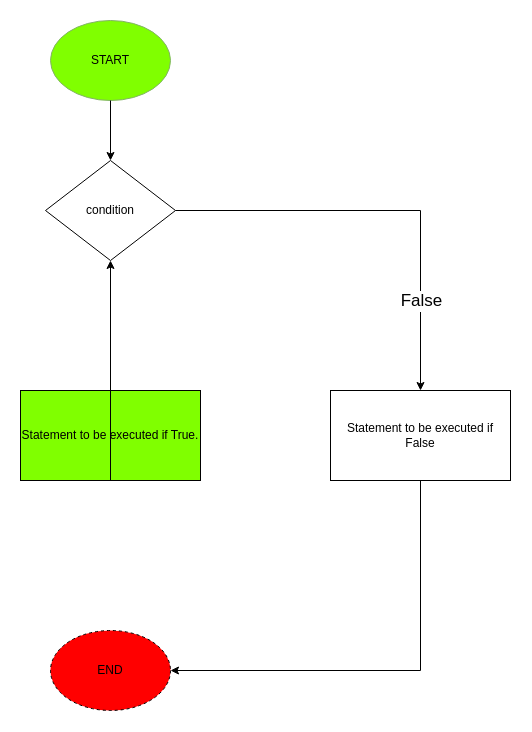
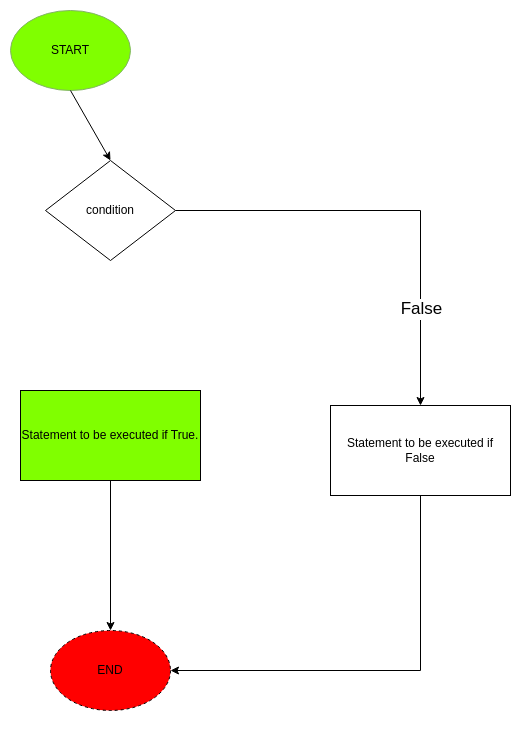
- <mxCell id="2" value="START" style="ellipse;whiteSpace=wrap;html=1;fillColor=#80FF00;strokeColor=#82b366;" vertex="1" parent="1"><mxGeometry x="50" y="20" width="120" height="80" as="geometry" /></mxCell>
+ <mxCell id="2" value="START" style="ellipse;whiteSpace=wrap;html=1;fillColor=#80FF00;strokeColor=#82b366;" vertex="1" parent="1"><mxGeometry x="10" y="10" width="120" height="80" as="geometry" /></mxCell>
- <mxCell id="13" value="" style="endArrow=classic;html=1;rounded=0;fontSize=17;exitX=0.5;exitY=1;exitDx=0;exitDy=0;" edge="1" parent="1" source="5" target="4"><mxGeometry width="50" height="50" relative="1" as="geometry"><mxPoint x="130" y="440" as="sourcePoint" /><mxPoint x="180" y="390" as="targetPoint" /></mxGeometry></mxCell>
+ <mxCell id="13" value="" style="endArrow=classic;html=1;rounded=0;fontSize=17;exitX=0.5;exitY=1;exitDx=0;exitDy=0;entryX=0.5;entryY=0;entryDx=0;entryDy=0;" edge="1" parent="1" source="5" target="3"><mxGeometry width="50" height="50" relative="1" as="geometry"><mxPoint x="130" y="440" as="sourcePoint" /><mxPoint x="180" y="390" as="targetPoint" /></mxGeometry></mxCell>
- <mxCell id="7" value="Statement to be executed if False" style="rounded=0;whiteSpace=wrap;html=1;" vertex="1" parent="1"><mxGeometry x="330" y="390" width="180" height="90" as="geometry" /></mxCell>
+ <mxCell id="7" value="Statement to be executed if False" style="rounded=0;whiteSpace=wrap;html=1;" vertex="1" parent="1"><mxGeometry x="330" y="405" width="180" height="90" as="geometry" /></mxCell>
